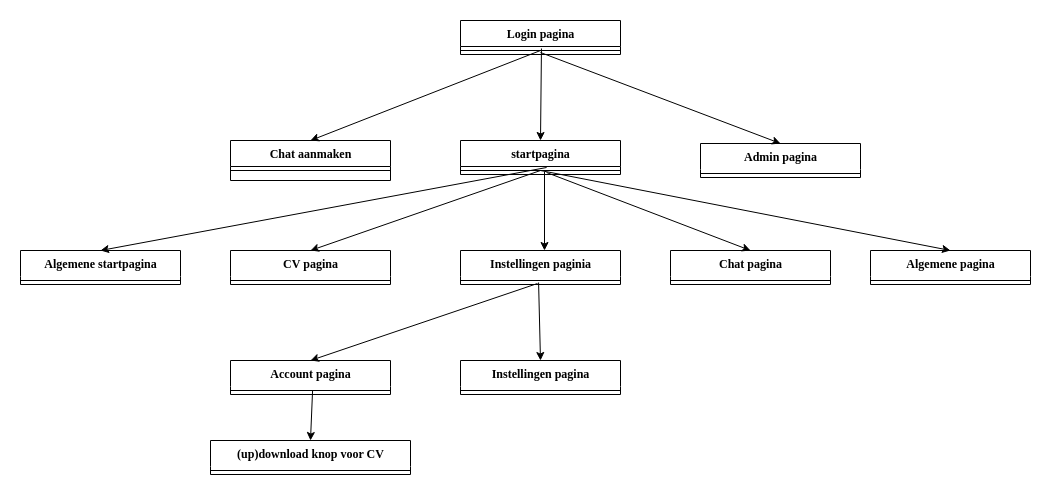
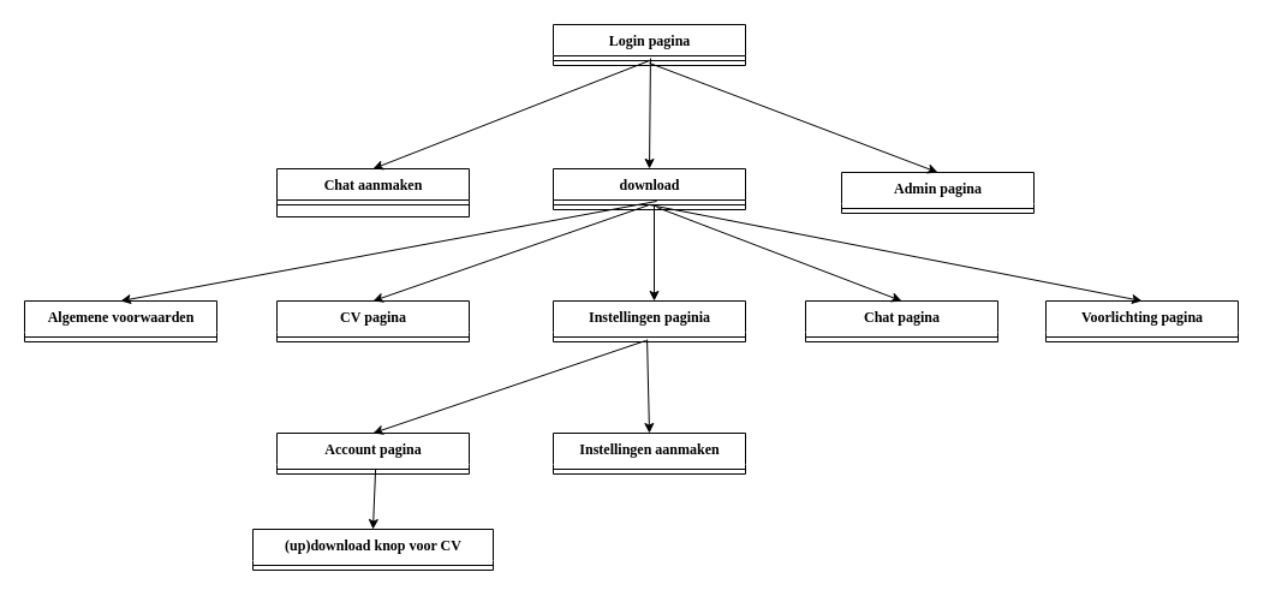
- <mxCell id="2" value="startpagina" style="swimlane;html=1;fontStyle=1;align=center;verticalAlign=top;childLayout=stackLayout;horizontal=1;startSize=26;horizontalStack=0;resizeParent=1;resizeLast=0;collapsible=1;marginBottom=0;swimlaneFillColor=#ffffff;rounded=0;shadow=0;comic=0;labelBackgroundColor=none;strokeWidth=1;fillColor=none;fontFamily=Verdana;fontSize=12" parent="1" vertex="1"><mxGeometry x="460" y="140" width="160" height="34" as="geometry" /></mxCell>
+ <mxCell id="2" value="download" style="swimlane;html=1;fontStyle=1;align=center;verticalAlign=top;childLayout=stackLayout;horizontal=1;startSize=26;horizontalStack=0;resizeParent=1;resizeLast=0;collapsible=1;marginBottom=0;swimlaneFillColor=#ffffff;rounded=0;shadow=0;comic=0;labelBackgroundColor=none;strokeWidth=1;fillColor=none;fontFamily=Verdana;fontSize=12" parent="1" vertex="1"><mxGeometry x="460" y="140" width="160" height="34" as="geometry" /></mxCell>
- <mxCell id="31" value="Algemene startpagina" style="swimlane;html=1;fontStyle=1;align=center;verticalAlign=top;childLayout=stackLayout;horizontal=1;startSize=26;horizontalStack=0;resizeParent=1;resizeLast=0;collapsible=1;marginBottom=0;swimlaneFillColor=default;rounded=0;shadow=0;comic=0;labelBackgroundColor=none;strokeWidth=1;fillColor=none;fontFamily=Verdana;fontSize=12;swimlaneLine=0;strokeColor=default;" vertex="1" parent="1"><mxGeometry x="20" y="250" width="160" height="34" as="geometry" /></mxCell>
+ <mxCell id="31" value="Algemene voorwaarden" style="swimlane;html=1;fontStyle=1;align=center;verticalAlign=top;childLayout=stackLayout;horizontal=1;startSize=26;horizontalStack=0;resizeParent=1;resizeLast=0;collapsible=1;marginBottom=0;swimlaneFillColor=default;rounded=0;shadow=0;comic=0;labelBackgroundColor=none;strokeWidth=1;fillColor=none;fontFamily=Verdana;fontSize=12;swimlaneLine=0;strokeColor=default;" vertex="1" parent="1"><mxGeometry x="20" y="250" width="160" height="34" as="geometry" /></mxCell>
- <mxCell id="29" value="Algemene pagina" style="swimlane;html=1;fontStyle=1;align=center;verticalAlign=top;childLayout=stackLayout;horizontal=1;startSize=26;horizontalStack=0;resizeParent=1;resizeLast=0;collapsible=1;marginBottom=0;swimlaneFillColor=default;rounded=0;shadow=0;comic=0;labelBackgroundColor=none;strokeWidth=1;fillColor=none;fontFamily=Verdana;fontSize=12;swimlaneLine=0;strokeColor=default;" vertex="1" parent="1"><mxGeometry x="870" y="250" width="160" height="34" as="geometry" /></mxCell>
+ <mxCell id="29" value="Voorlichting pagina" style="swimlane;html=1;fontStyle=1;align=center;verticalAlign=top;childLayout=stackLayout;horizontal=1;startSize=26;horizontalStack=0;resizeParent=1;resizeLast=0;collapsible=1;marginBottom=0;swimlaneFillColor=default;rounded=0;shadow=0;comic=0;labelBackgroundColor=none;strokeWidth=1;fillColor=none;fontFamily=Verdana;fontSize=12;swimlaneLine=0;strokeColor=default;" vertex="1" parent="1"><mxGeometry x="870" y="250" width="160" height="34" as="geometry" /></mxCell>
- <mxCell id="14" value="Instellingen pagina" style="swimlane;html=1;fontStyle=1;align=center;verticalAlign=top;childLayout=stackLayout;horizontal=1;startSize=26;horizontalStack=0;resizeParent=1;resizeLast=0;collapsible=1;marginBottom=0;swimlaneFillColor=default;rounded=0;shadow=0;comic=0;labelBackgroundColor=none;strokeWidth=1;fillColor=none;fontFamily=Verdana;fontSize=12;swimlaneLine=0;strokeColor=default;" vertex="1" parent="1"><mxGeometry x="460" y="360" width="160" height="34" as="geometry" /></mxCell>
+ <mxCell id="14" value="Instellingen aanmaken" style="swimlane;html=1;fontStyle=1;align=center;verticalAlign=top;childLayout=stackLayout;horizontal=1;startSize=26;horizontalStack=0;resizeParent=1;resizeLast=0;collapsible=1;marginBottom=0;swimlaneFillColor=default;rounded=0;shadow=0;comic=0;labelBackgroundColor=none;strokeWidth=1;fillColor=none;fontFamily=Verdana;fontSize=12;swimlaneLine=0;strokeColor=default;" vertex="1" parent="1"><mxGeometry x="460" y="360" width="160" height="34" as="geometry" /></mxCell>
